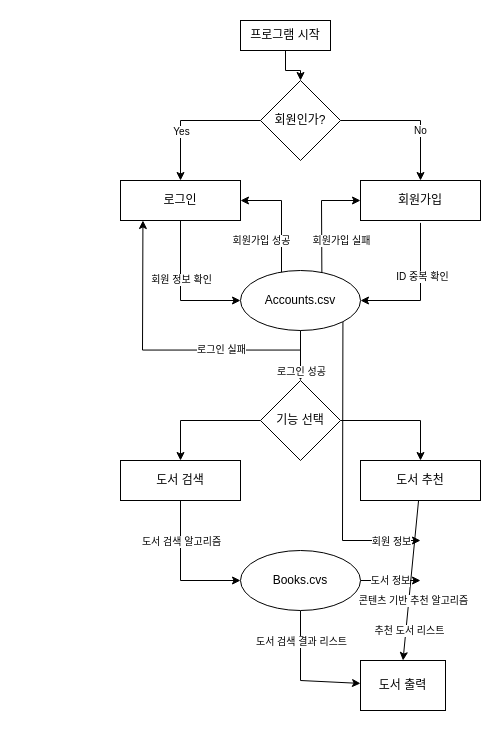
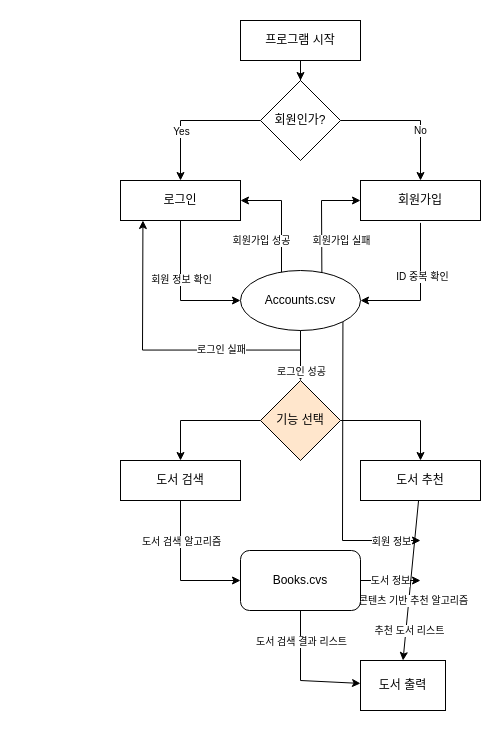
- <mxCell id="6" value="프로그램 시작" style="whiteSpace=wrap;html=1;" vertex="1" parent="1"><mxGeometry x="240" y="20" width="90" height="30" as="geometry" /></mxCell>
+ <mxCell id="6" value="프로그램 시작" style="whiteSpace=wrap;html=1;" vertex="1" parent="1"><mxGeometry x="240" y="20" width="120" height="40" as="geometry" /></mxCell>
- <mxCell id="29" value="기능 선택" style="rhombus;whiteSpace=wrap;html=1;" vertex="1" parent="1"><mxGeometry x="260" y="380" width="80" height="80" as="geometry" /></mxCell>
+ <mxCell id="29" value="기능 선택" style="rhombus;whiteSpace=wrap;html=1;fillColor=#ffe6cc;" vertex="1" parent="1"><mxGeometry x="260" y="380" width="80" height="80" as="geometry" /></mxCell>
- <mxCell id="40" value="Books.cvs" style="ellipse;whiteSpace=wrap;html=1;" vertex="1" parent="1"><mxGeometry x="240" y="550" width="120" height="60" as="geometry" /></mxCell>
+ <mxCell id="40" value="Books.cvs" style="whiteSpace=wrap;html=1;rounded=1;" vertex="1" parent="1"><mxGeometry x="240" y="550" width="120" height="60" as="geometry" /></mxCell>
